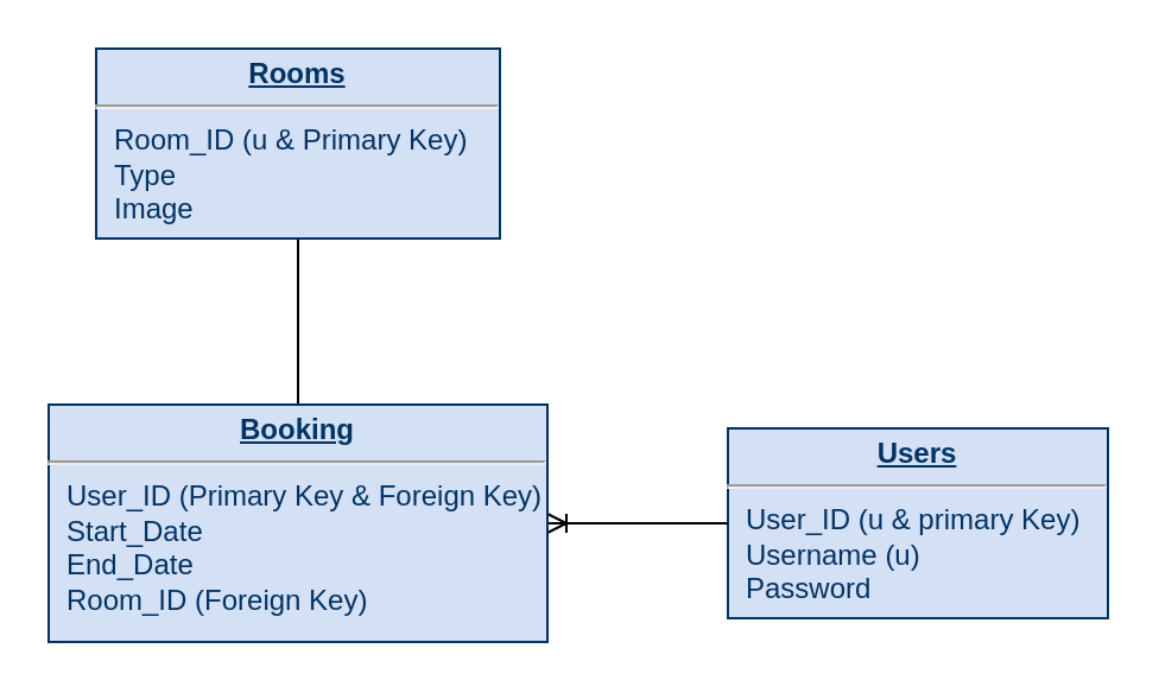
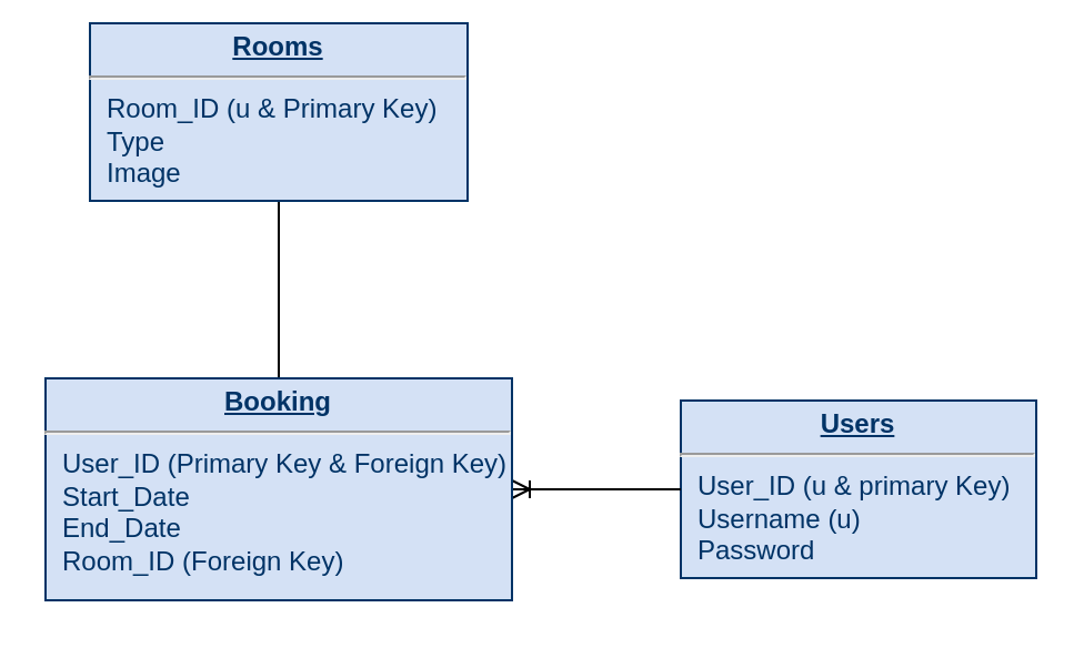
- <mxCell id="4" value="&lt;p style=&quot;margin: 0px; margin-top: 4px; text-align: center; text-decoration: underline;&quot;&gt;&lt;b&gt;Rooms&lt;/b&gt;&lt;/p&gt;&lt;hr&gt;&lt;p style=&quot;margin: 0px; margin-left: 8px;&quot;&gt;Room_ID (u &amp;amp; Primary Key)&lt;/p&gt;&lt;p style=&quot;margin: 0px; margin-left: 8px;&quot;&gt;Type&lt;/p&gt;&lt;p style=&quot;margin: 0px; margin-left: 8px;&quot;&gt;Image&lt;/p&gt;" style="verticalAlign=top;align=left;overflow=fill;fontSize=12;fontFamily=Helvetica;html=1;strokeColor=#003366;shadow=0;fillColor=#D4E1F5;fontColor=#003366" parent="1" vertex="1"><mxGeometry x="40" y="20" width="170" height="80" as="geometry" /></mxCell>
+ <mxCell id="4" value="&lt;p style=&quot;margin: 0px; margin-top: 4px; text-align: center; text-decoration: underline;&quot;&gt;&lt;b&gt;Rooms&lt;/b&gt;&lt;/p&gt;&lt;hr&gt;&lt;p style=&quot;margin: 0px; margin-left: 8px;&quot;&gt;Room_ID (u &amp;amp; Primary Key)&lt;/p&gt;&lt;p style=&quot;margin: 0px; margin-left: 8px;&quot;&gt;Type&lt;/p&gt;&lt;p style=&quot;margin: 0px; margin-left: 8px;&quot;&gt;Image&lt;/p&gt;" style="verticalAlign=top;align=left;overflow=fill;fontSize=12;fontFamily=Helvetica;html=1;strokeColor=#003366;shadow=0;fillColor=#D4E1F5;fontColor=#003366" parent="1" vertex="1"><mxGeometry x="40" y="10" width="170" height="80" as="geometry" /></mxCell>
